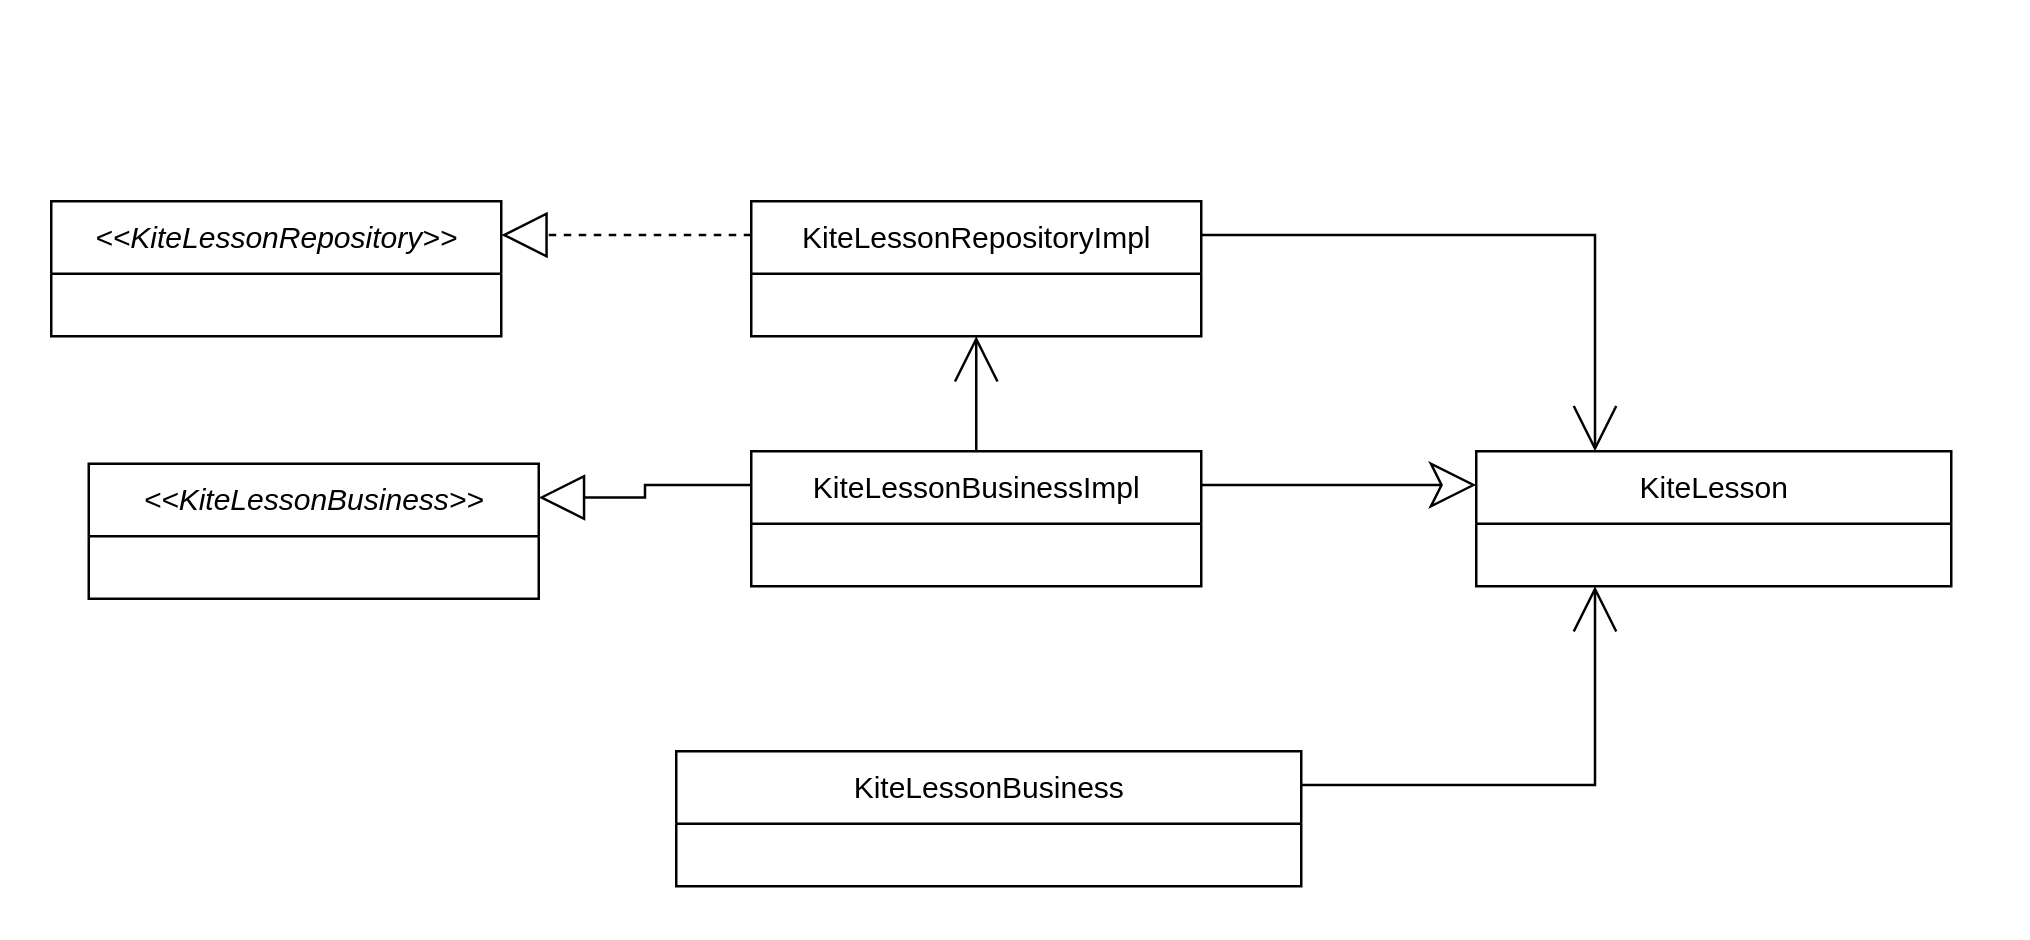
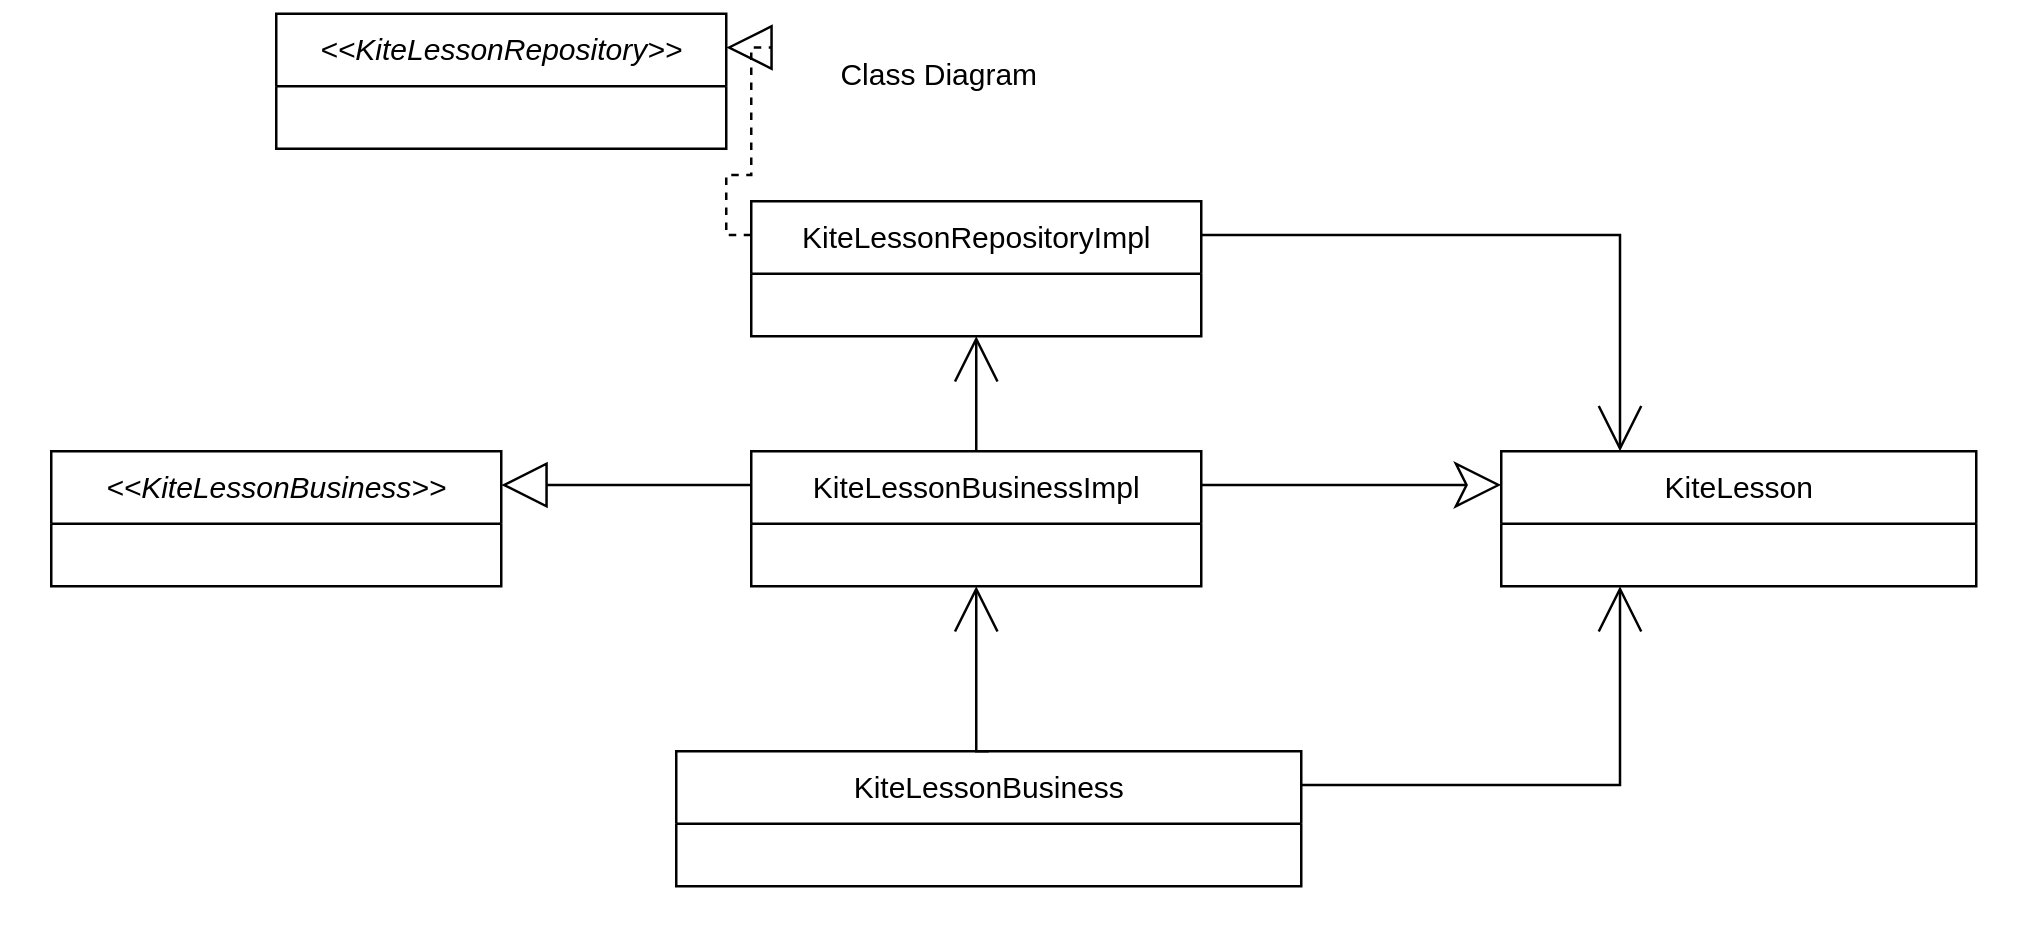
+ <mxCell id="15" value="Class Diagram" style="text;html=1;align=center;verticalAlign=middle;resizable=0;points=[];autosize=1;strokeColor=none;fillColor=none;" vertex="1" parent="1"><mxGeometry x="330" y="20" width="90" height="20" as="geometry" /></mxCell>
- <mxCell id="2" value="&lt;span style=&quot;font-weight: normal&quot;&gt;&lt;i&gt;&amp;lt;&amp;lt;KiteLessonRepository&amp;gt;&amp;gt;&lt;/i&gt;&lt;/span&gt;" style="swimlane;fontStyle=1;align=center;verticalAlign=middle;childLayout=stackLayout;horizontal=1;startSize=29;horizontalStack=0;resizeParent=1;resizeParentMax=0;resizeLast=0;collapsible=0;marginBottom=0;html=1;" vertex="1" parent="1"><mxGeometry x="20" y="80" width="180" height="54" as="geometry" /></mxCell>
+ <mxCell id="2" value="&lt;span style=&quot;font-weight: normal&quot;&gt;&lt;i&gt;&amp;lt;&amp;lt;KiteLessonRepository&amp;gt;&amp;gt;&lt;/i&gt;&lt;/span&gt;" style="swimlane;fontStyle=1;align=center;verticalAlign=middle;childLayout=stackLayout;horizontal=1;startSize=29;horizontalStack=0;resizeParent=1;resizeParentMax=0;resizeLast=0;collapsible=0;marginBottom=0;html=1;" vertex="1" parent="1"><mxGeometry x="110" y="5" width="180" height="54" as="geometry" /></mxCell>
- <mxCell id="7" value="&lt;span style=&quot;font-weight: normal&quot;&gt;KiteLesson&lt;br&gt;&lt;/span&gt;" style="swimlane;fontStyle=1;align=center;verticalAlign=middle;childLayout=stackLayout;horizontal=1;startSize=29;horizontalStack=0;resizeParent=1;resizeParentMax=0;resizeLast=0;collapsible=0;marginBottom=0;html=1;" vertex="1" parent="1"><mxGeometry x="590" y="180" width="190" height="54" as="geometry" /></mxCell>
+ <mxCell id="7" value="&lt;span style=&quot;font-weight: normal&quot;&gt;KiteLesson&lt;br&gt;&lt;/span&gt;" style="swimlane;fontStyle=1;align=center;verticalAlign=middle;childLayout=stackLayout;horizontal=1;startSize=29;horizontalStack=0;resizeParent=1;resizeParentMax=0;resizeLast=0;collapsible=0;marginBottom=0;html=1;" vertex="1" parent="1"><mxGeometry x="600" y="180" width="190" height="54" as="geometry" /></mxCell>
- <mxCell id="4" value="&lt;span style=&quot;font-weight: normal&quot;&gt;&lt;i&gt;&amp;lt;&amp;lt;KiteLessonBusiness&amp;gt;&amp;gt;&lt;/i&gt;&lt;br&gt;&lt;/span&gt;" style="swimlane;fontStyle=1;align=center;verticalAlign=middle;childLayout=stackLayout;horizontal=1;startSize=29;horizontalStack=0;resizeParent=1;resizeParentMax=0;resizeLast=0;collapsible=0;marginBottom=0;html=1;" vertex="1" parent="1"><mxGeometry x="35" y="185" width="180" height="54" as="geometry" /></mxCell>
+ <mxCell id="4" value="&lt;span style=&quot;font-weight: normal&quot;&gt;&lt;i&gt;&amp;lt;&amp;lt;KiteLessonBusiness&amp;gt;&amp;gt;&lt;/i&gt;&lt;br&gt;&lt;/span&gt;" style="swimlane;fontStyle=1;align=center;verticalAlign=middle;childLayout=stackLayout;horizontal=1;startSize=29;horizontalStack=0;resizeParent=1;resizeParentMax=0;resizeLast=0;collapsible=0;marginBottom=0;html=1;" vertex="1" parent="1"><mxGeometry x="20" y="180" width="180" height="54" as="geometry" /></mxCell>
+ <mxCell id="11" style="edgeStyle=orthogonalEdgeStyle;rounded=0;html=1;labelBackgroundColor=none;startArrow=none;startFill=0;startSize=8;endArrow=open;endFill=0;endSize=16;fontFamily=Verdana;fontSize=12;entryX=0.5;entryY=1;entryDx=0;entryDy=0;exitX=0.5;exitY=0;exitDx=0;exitDy=0;" edge="1" parent="1" source="6" target="5"><mxGeometry relative="1" as="geometry"><Array as="points"><mxPoint x="390" y="290" /><mxPoint x="390" y="290" /></Array><mxPoint x="530" y="334.5" as="sourcePoint" /><mxPoint x="617.5" y="284" as="targetPoint" /></mxGeometry></mxCell>
